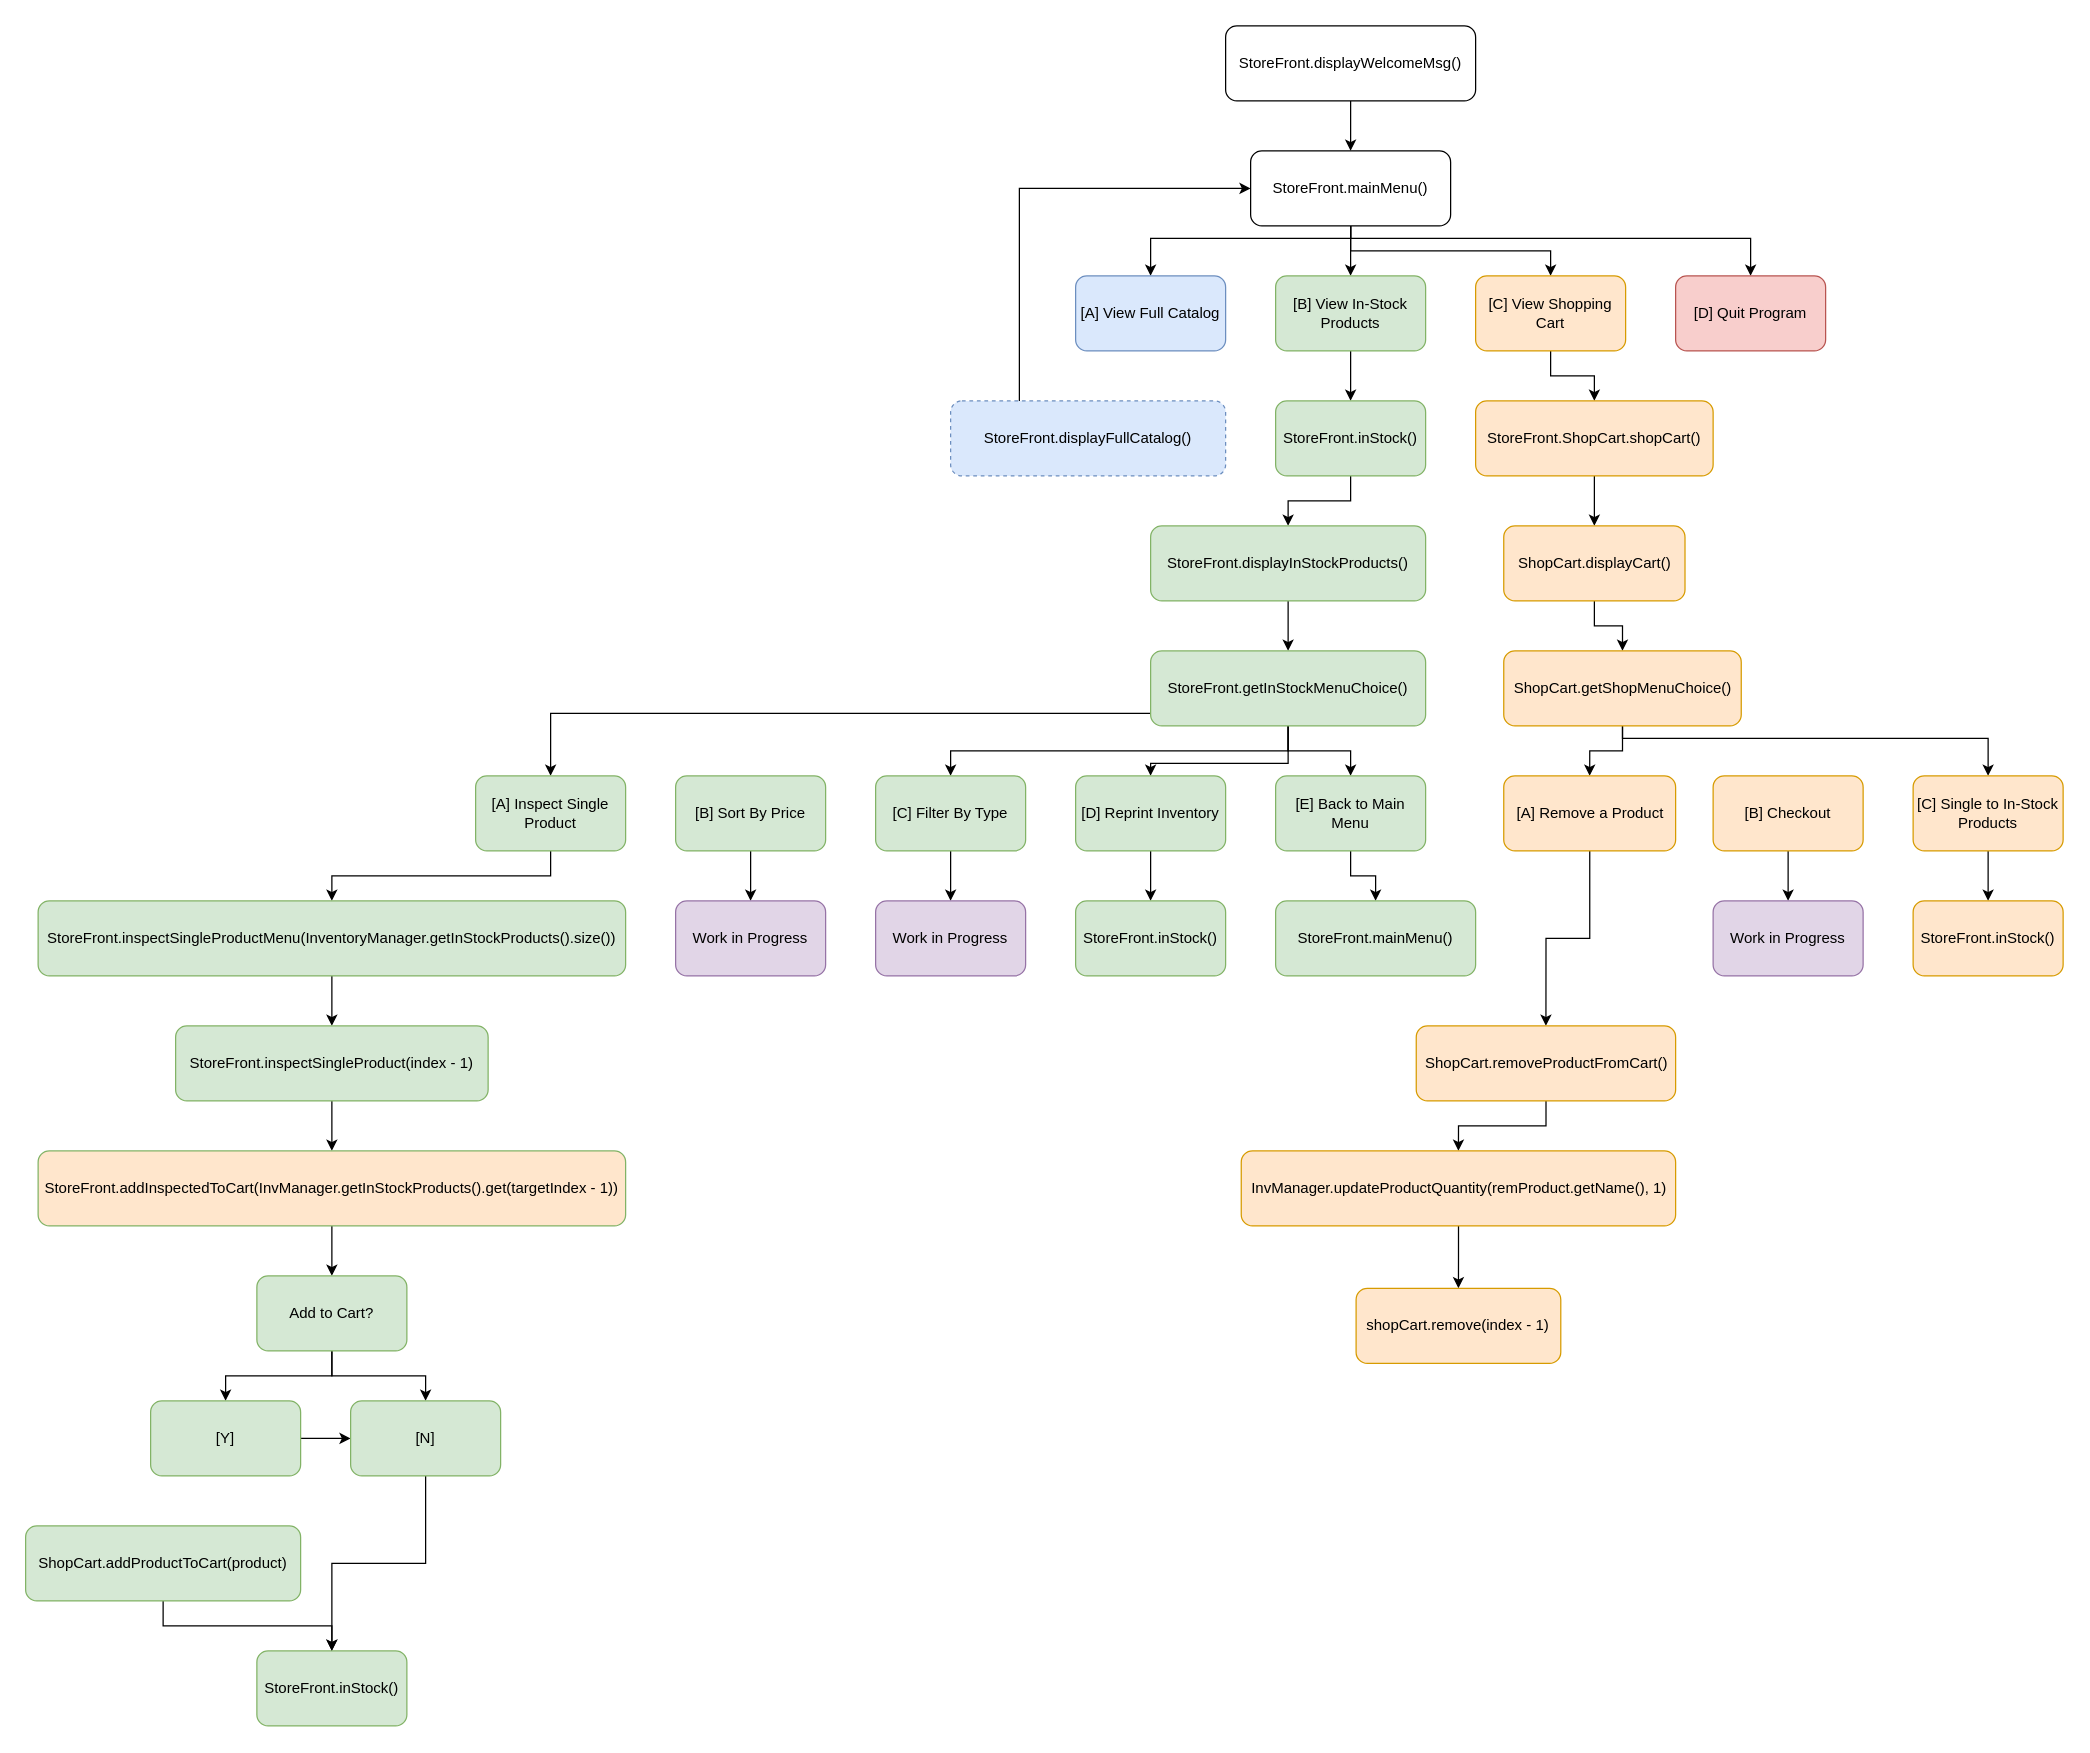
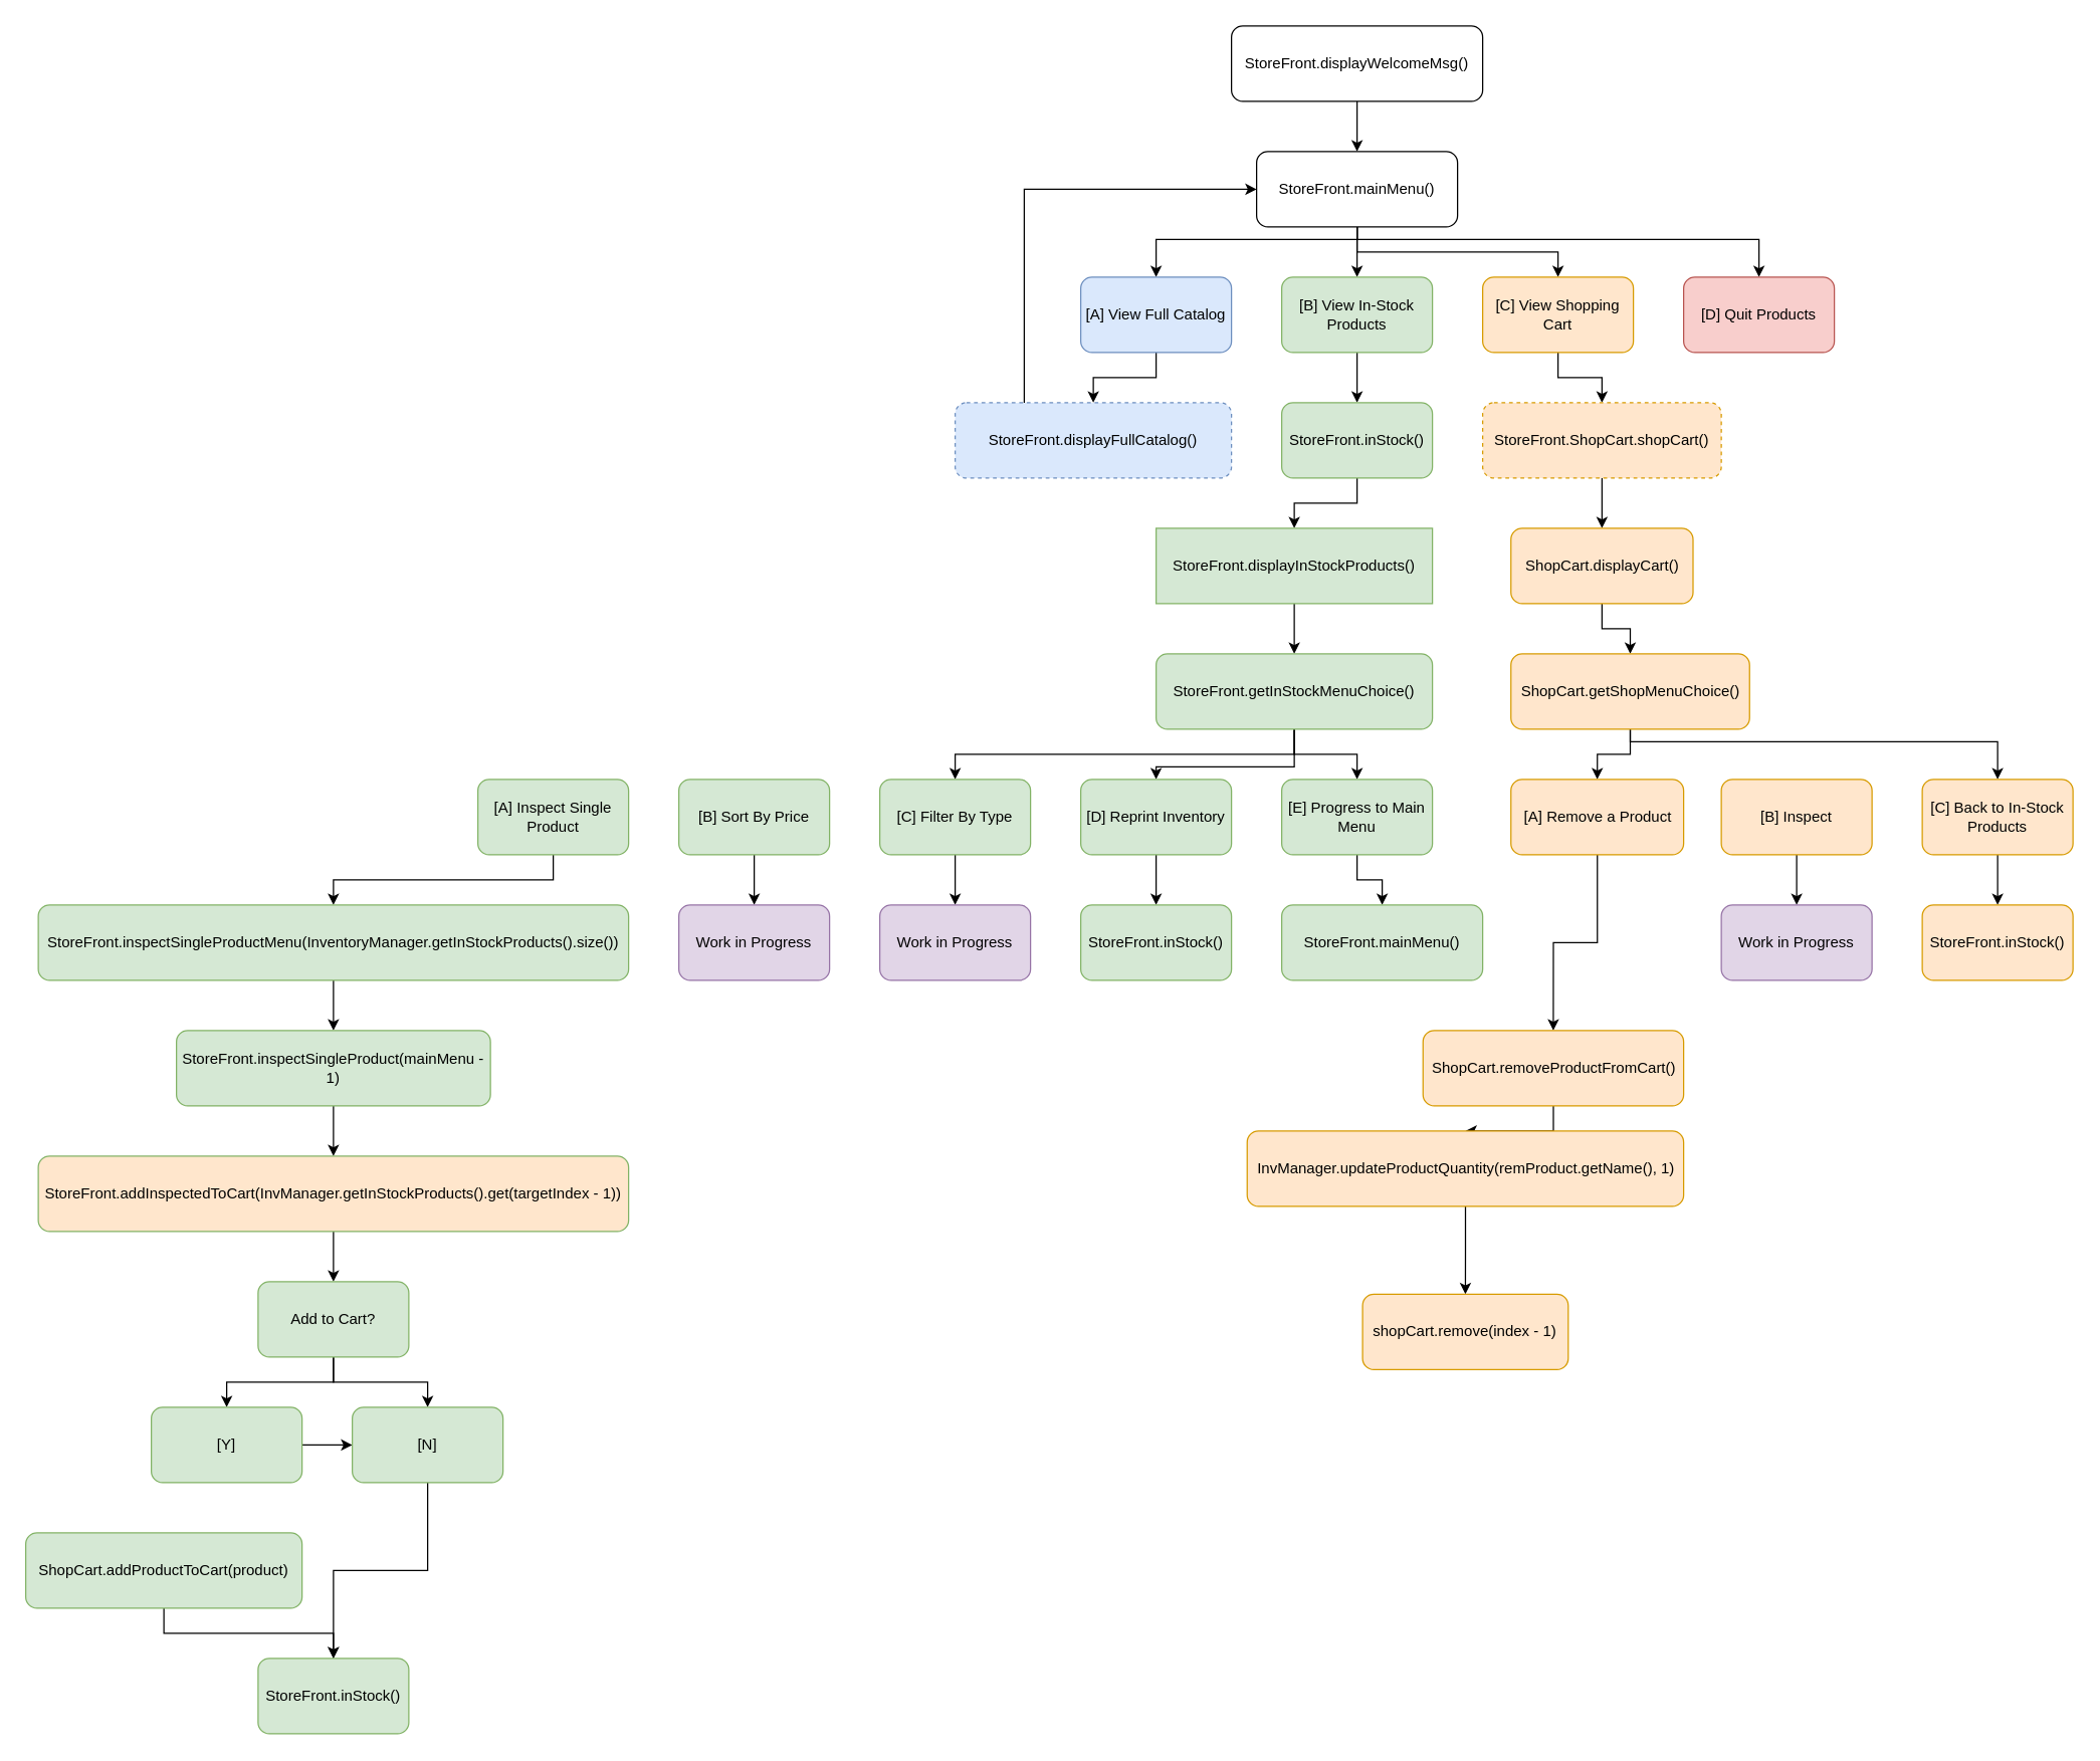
- <mxCell id="15" value="[D] Quit Program" style="rounded=1;whiteSpace=wrap;html=1;fillColor=#f8cecc;strokeColor=#b85450;" vertex="1" parent="1"><mxGeometry x="1340" y="220" width="120" height="60" as="geometry" /></mxCell>
+ <mxCell id="15" value="[D] Quit Products" style="rounded=1;whiteSpace=wrap;html=1;fillColor=#f8cecc;strokeColor=#b85450;" vertex="1" parent="1"><mxGeometry x="1340" y="220" width="120" height="60" as="geometry" /></mxCell>
+ <mxCell id="13" style="edgeStyle=orthogonalEdgeStyle;rounded=0;orthogonalLoop=1;jettySize=auto;html=1;entryX=0.5;entryY=0;entryDx=0;entryDy=0;" edge="1" parent="1" source="14" target="17"><mxGeometry relative="1" as="geometry" /></mxCell>
- <mxCell id="58" value="StoreFront.ShopCart.shopCart()" style="rounded=1;whiteSpace=wrap;html=1;fillColor=#ffe6cc;strokeColor=#d79b00;" vertex="1" parent="1"><mxGeometry x="1180" y="320" width="190" height="60" as="geometry" /></mxCell>
+ <mxCell id="58" value="StoreFront.ShopCart.shopCart()" style="rounded=1;whiteSpace=wrap;html=1;fillColor=#ffe6cc;strokeColor=#d79b00;dashed=1;" vertex="1" parent="1"><mxGeometry x="1180" y="320" width="190" height="60" as="geometry" /></mxCell>
- <mxCell id="21" value="StoreFront.displayInStockProducts()" style="rounded=1;whiteSpace=wrap;html=1;fillColor=#d5e8d4;strokeColor=#82b366;" vertex="1" parent="1"><mxGeometry x="920" y="420" width="220" height="60" as="geometry" /></mxCell>
+ <mxCell id="21" value="StoreFront.displayInStockProducts()" style="whiteSpace=wrap;html=1;fillColor=#d5e8d4;strokeColor=#82b366;rounded=0;" vertex="1" parent="1"><mxGeometry x="920" y="420" width="220" height="60" as="geometry" /></mxCell>
- <mxCell id="22" style="edgeStyle=orthogonalEdgeStyle;rounded=0;orthogonalLoop=1;jettySize=auto;html=1;entryX=0.5;entryY=0;entryDx=0;entryDy=0;" edge="1" parent="1" source="26" target="34"><mxGeometry relative="1" as="geometry"><Array as="points"><mxPoint x="440" y="570" /></Array></mxGeometry></mxCell>
- <mxCell id="36" value="[E] Back to Main Menu" style="rounded=1;whiteSpace=wrap;html=1;fillColor=#d5e8d4;strokeColor=#82b366;" vertex="1" parent="1"><mxGeometry x="1020" y="620" width="120" height="60" as="geometry" /></mxCell>
+ <mxCell id="36" value="[E] Progress to Main Menu" style="rounded=1;whiteSpace=wrap;html=1;fillColor=#d5e8d4;strokeColor=#82b366;" vertex="1" parent="1"><mxGeometry x="1020" y="620" width="120" height="60" as="geometry" /></mxCell>
- <mxCell id="67" value="[B] Checkout" style="rounded=1;whiteSpace=wrap;html=1;fillColor=#ffe6cc;strokeColor=#d79b00;" vertex="1" parent="1"><mxGeometry x="1370" y="620" width="120" height="60" as="geometry" /></mxCell>
+ <mxCell id="67" value="[B] Inspect" style="rounded=1;whiteSpace=wrap;html=1;fillColor=#ffe6cc;strokeColor=#d79b00;" vertex="1" parent="1"><mxGeometry x="1370" y="620" width="120" height="60" as="geometry" /></mxCell>
- <mxCell id="69" value="[C] Single to In-Stock Products" style="rounded=1;whiteSpace=wrap;html=1;fillColor=#ffe6cc;strokeColor=#d79b00;" vertex="1" parent="1"><mxGeometry x="1530" y="620" width="120" height="60" as="geometry" /></mxCell>
+ <mxCell id="69" value="[C] Back to In-Stock Products" style="rounded=1;whiteSpace=wrap;html=1;fillColor=#ffe6cc;strokeColor=#d79b00;" vertex="1" parent="1"><mxGeometry x="1530" y="620" width="120" height="60" as="geometry" /></mxCell>
- <mxCell id="40" value="StoreFront.inspectSingleProduct(index - 1)" style="rounded=1;whiteSpace=wrap;html=1;fillColor=#d5e8d4;strokeColor=#82b366;" vertex="1" parent="1"><mxGeometry x="140" y="820" width="250" height="60" as="geometry" /></mxCell>
+ <mxCell id="40" value="StoreFront.inspectSingleProduct(mainMenu - 1)" style="rounded=1;whiteSpace=wrap;html=1;fillColor=#d5e8d4;strokeColor=#82b366;" vertex="1" parent="1"><mxGeometry x="140" y="820" width="250" height="60" as="geometry" /></mxCell>
- <mxCell id="74" value="InvManager.updateProductQuantity(remProduct.getName(), 1)" style="rounded=1;whiteSpace=wrap;html=1;fillColor=#ffe6cc;strokeColor=#d79b00;" vertex="1" parent="1"><mxGeometry x="992.5" y="920" width="347.5" height="60" as="geometry" /></mxCell>
+ <mxCell id="74" value="InvManager.updateProductQuantity(remProduct.getName(), 1)" style="rounded=1;whiteSpace=wrap;html=1;fillColor=#ffe6cc;strokeColor=#d79b00;" vertex="1" parent="1"><mxGeometry x="992.5" y="900" width="347.5" height="60" as="geometry" /></mxCell>
